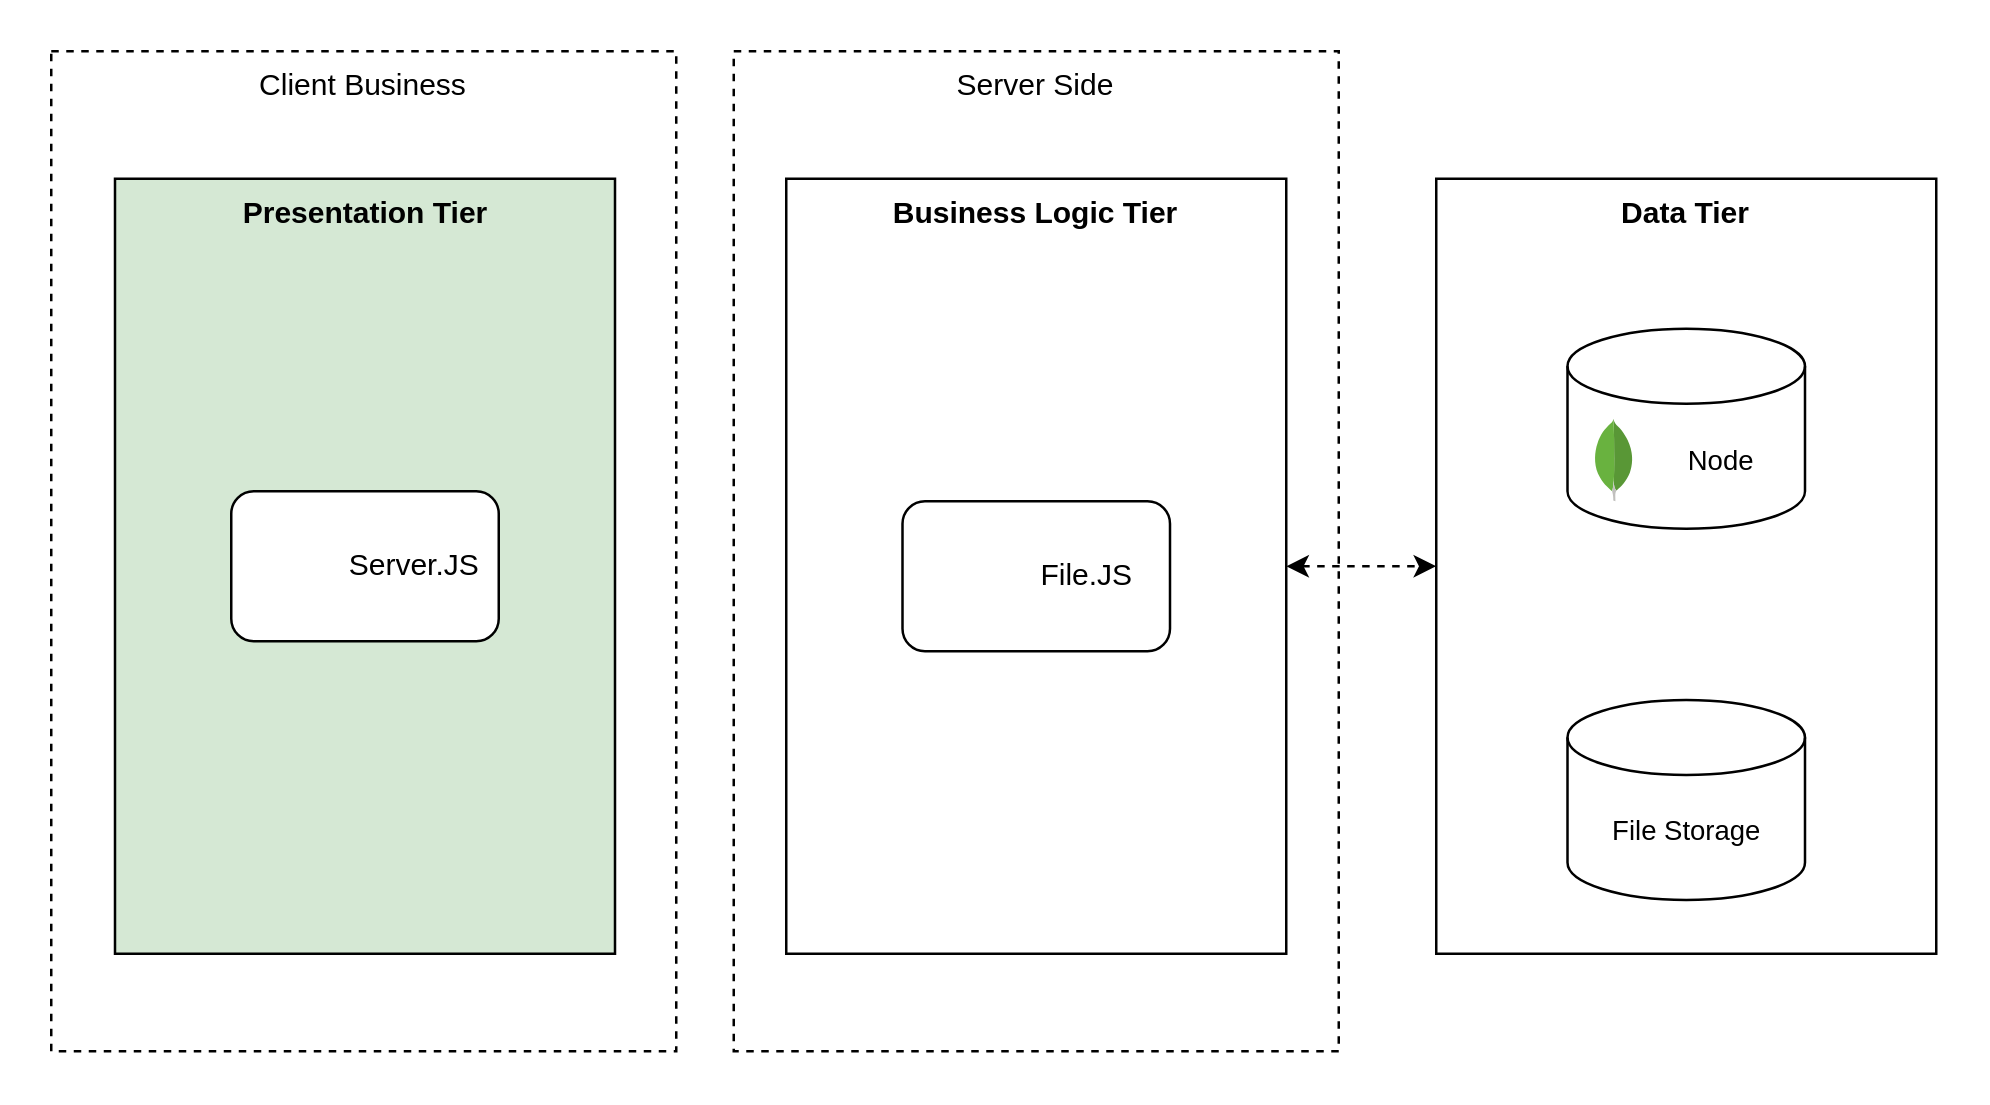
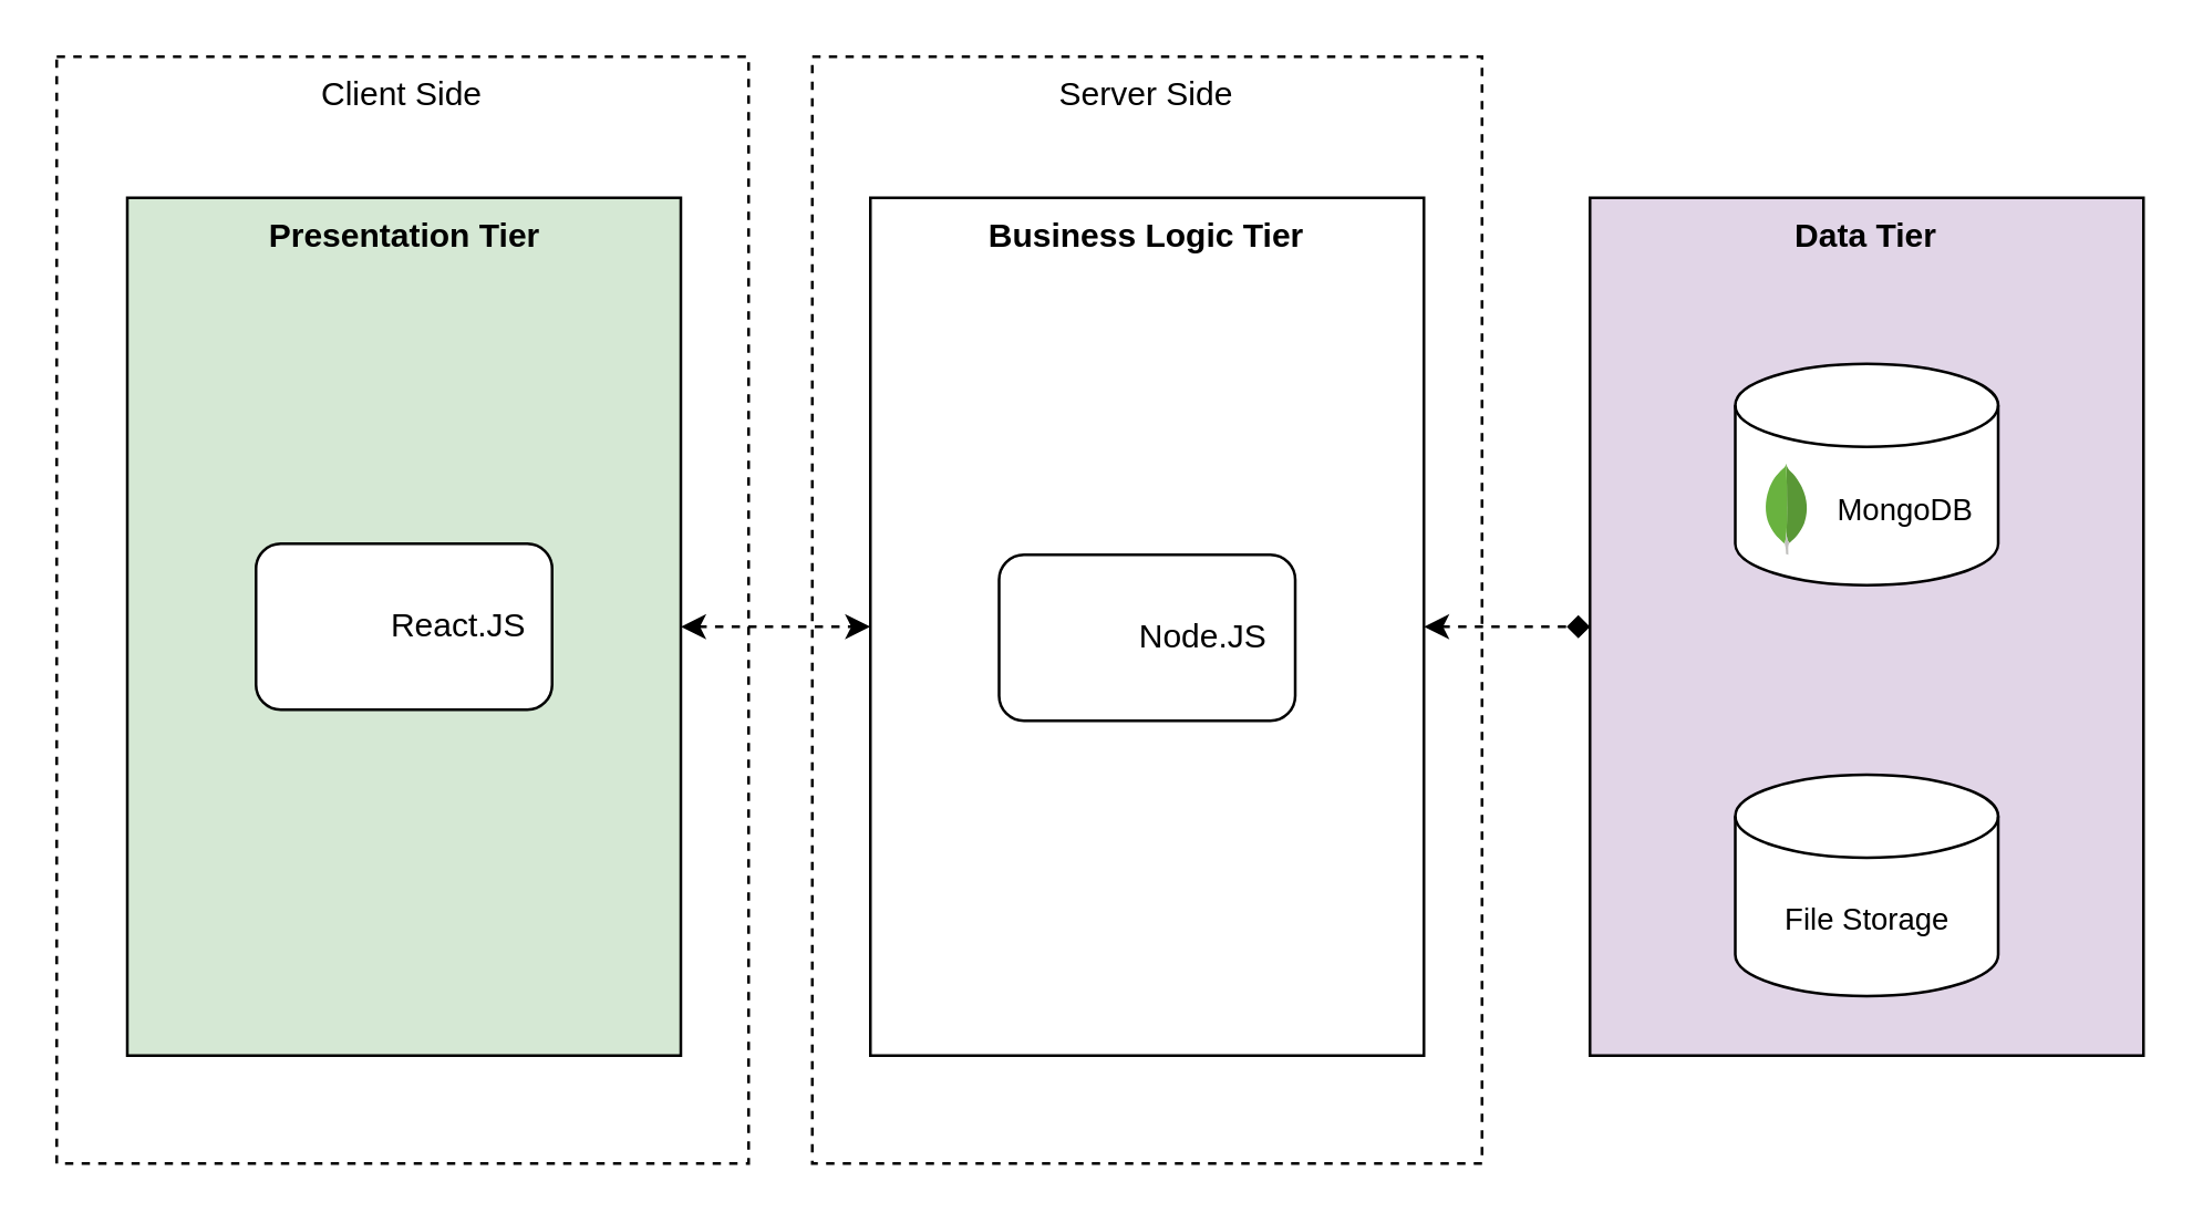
- <mxCell id="3" value="Client Business" style="rounded=0;whiteSpace=wrap;html=1;dashed=1;horizontal=1;verticalAlign=top;" vertex="1" parent="1"><mxGeometry x="20" y="20" width="250" height="400" as="geometry" /></mxCell>
+ <mxCell id="3" value="Client Side" style="rounded=0;whiteSpace=wrap;html=1;dashed=1;horizontal=1;verticalAlign=top;" vertex="1" parent="1"><mxGeometry x="20" y="20" width="250" height="400" as="geometry" /></mxCell>
- <mxCell id="9" value="&lt;font style=&quot;font-size: 11px;&quot;&gt;&amp;nbsp; &amp;nbsp; &amp;nbsp; &amp;nbsp; &amp;nbsp;Node&lt;/font&gt;" style="shape=cylinder3;whiteSpace=wrap;html=1;boundedLbl=1;backgroundOutline=1;size=15;rounded=0;fontSize=9;" vertex="1" parent="1"><mxGeometry x="626.5" y="131" width="95" height="80" as="geometry" /></mxCell>
+ <mxCell id="9" value="&lt;font style=&quot;font-size: 11px;&quot;&gt;&amp;nbsp; &amp;nbsp; &amp;nbsp; &amp;nbsp; &amp;nbsp;MongoDB&lt;/font&gt;" style="shape=cylinder3;whiteSpace=wrap;html=1;boundedLbl=1;backgroundOutline=1;size=15;rounded=0;fontSize=9;" vertex="1" parent="1"><mxGeometry x="626.5" y="131" width="95" height="80" as="geometry" /></mxCell>
- <mxCell id="10" value="&lt;blockquote style=&quot;margin: 0 0 0 40px; border: none; padding: 0px;&quot;&gt;Server.JS&lt;/blockquote&gt;" style="rounded=1;whiteSpace=wrap;html=1;" vertex="1" parent="1"><mxGeometry x="92" y="195.99" width="107" height="60" as="geometry" /></mxCell>
+ <mxCell id="10" value="&lt;blockquote style=&quot;margin: 0 0 0 40px; border: none; padding: 0px;&quot;&gt;React.JS&lt;/blockquote&gt;" style="rounded=1;whiteSpace=wrap;html=1;" vertex="1" parent="1"><mxGeometry x="92" y="195.99" width="107" height="60" as="geometry" /></mxCell>
+ <mxCell id="7" value="" style="endArrow=classic;startArrow=classic;html=1;rounded=0;exitX=1;exitY=0.5;exitDx=0;exitDy=0;dashed=1;" edge="1" parent="1" source="5" target="6"><mxGeometry width="50" height="50" relative="1" as="geometry"><mxPoint x="394" y="381" as="sourcePoint" /><mxPoint x="444" y="331" as="targetPoint" /></mxGeometry></mxCell>
- <mxCell id="8" value="" style="endArrow=classic;startArrow=classic;html=1;rounded=0;entryX=0;entryY=0.5;entryDx=0;entryDy=0;exitX=1;exitY=0.5;exitDx=0;exitDy=0;dashed=1;" edge="1" parent="1" source="6" target="4"><mxGeometry width="50" height="50" relative="1" as="geometry"><mxPoint x="394" y="381" as="sourcePoint" /><mxPoint x="444" y="331" as="targetPoint" /></mxGeometry></mxCell>
+ <mxCell id="8" value="" style="endArrow=diamond;startArrow=classic;html=1;rounded=0;entryX=0;entryY=0.5;entryDx=0;entryDy=0;exitX=1;exitY=0.5;exitDx=0;exitDy=0;dashed=1;" edge="1" parent="1" source="6" target="4"><mxGeometry width="50" height="50" relative="1" as="geometry"><mxPoint x="394" y="381" as="sourcePoint" /><mxPoint x="444" y="331" as="targetPoint" /></mxGeometry></mxCell>
- <mxCell id="4" value="&lt;b&gt;Data Tier&lt;/b&gt;" style="rounded=0;whiteSpace=wrap;html=1;verticalAlign=top;" vertex="1" parent="1"><mxGeometry x="574" y="71" width="200" height="310" as="geometry" /></mxCell>
+ <mxCell id="4" value="&lt;b&gt;Data Tier&lt;/b&gt;" style="rounded=0;whiteSpace=wrap;html=1;verticalAlign=top;fillColor=#e1d5e7;" vertex="1" parent="1"><mxGeometry x="574" y="71" width="200" height="310" as="geometry" /></mxCell>
- <mxCell id="12" value="&lt;blockquote style=&quot;margin: 0 0 0 40px; border: none; padding: 0px;&quot;&gt;File.JS&lt;/blockquote&gt;" style="rounded=1;whiteSpace=wrap;html=1;" vertex="1" parent="1"><mxGeometry x="360.5" y="200" width="107" height="60" as="geometry" /></mxCell>
+ <mxCell id="12" value="&lt;blockquote style=&quot;margin: 0 0 0 40px; border: none; padding: 0px;&quot;&gt;Node.JS&lt;/blockquote&gt;" style="rounded=1;whiteSpace=wrap;html=1;" vertex="1" parent="1"><mxGeometry x="360.5" y="200" width="107" height="60" as="geometry" /></mxCell>
